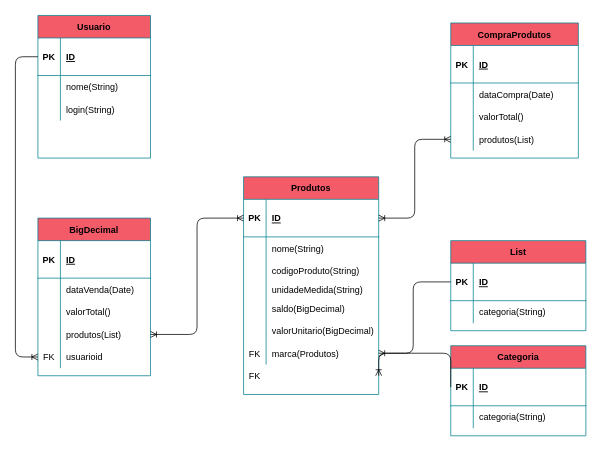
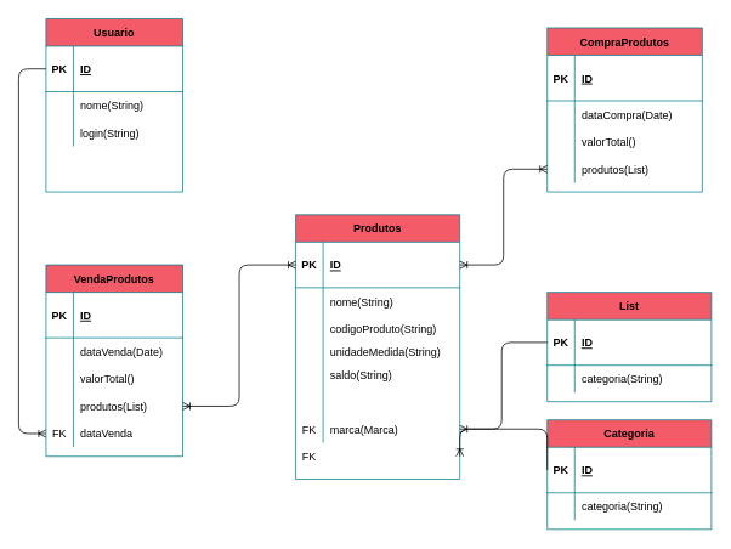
- <mxCell id="46" value="BigDecimal" style="shape=table;startSize=30;container=1;collapsible=1;childLayout=tableLayout;fixedRows=1;rowLines=0;fontStyle=1;align=center;resizeLast=1;fillColor=#F45B69;strokeColor=#028090;" vertex="1" parent="1"><mxGeometry x="50" y="290" width="150" height="210" as="geometry" /></mxCell>
+ <mxCell id="46" value="VendaProdutos" style="shape=table;startSize=30;container=1;collapsible=1;childLayout=tableLayout;fixedRows=1;rowLines=0;fontStyle=1;align=center;resizeLast=1;fillColor=#F45B69;strokeColor=#028090;" vertex="1" parent="1"><mxGeometry x="50" y="290" width="150" height="210" as="geometry" /></mxCell>
- <mxCell id="17" value="saldo(BigDecimal)" style="shape=partialRectangle;connectable=0;fillColor=none;top=0;left=0;bottom=0;right=0;align=left;spacingLeft=6;overflow=hidden;strokeColor=#028090;" vertex="1" parent="15"><mxGeometry x="30" width="150" height="30" as="geometry" /></mxCell>
+ <mxCell id="17" value="saldo(String)" style="shape=partialRectangle;connectable=0;fillColor=none;top=0;left=0;bottom=0;right=0;align=left;spacingLeft=6;overflow=hidden;strokeColor=#028090;" vertex="1" parent="15"><mxGeometry x="30" width="150" height="30" as="geometry" /></mxCell>
- <mxCell id="20" value="valorUnitario(BigDecimal)" style="shape=partialRectangle;connectable=0;fillColor=none;top=0;left=0;bottom=0;right=0;align=left;spacingLeft=6;overflow=hidden;strokeColor=#028090;" vertex="1" parent="18"><mxGeometry x="30" width="150" height="30" as="geometry" /></mxCell>
- <mxCell id="23" value="marca(Produtos)" style="shape=partialRectangle;connectable=0;fillColor=none;top=0;left=0;bottom=0;right=0;align=left;spacingLeft=6;overflow=hidden;strokeColor=#028090;" vertex="1" parent="21"><mxGeometry x="30" width="150" height="30" as="geometry" /></mxCell>
+ <mxCell id="23" value="marca(Marca)" style="shape=partialRectangle;connectable=0;fillColor=none;top=0;left=0;bottom=0;right=0;align=left;spacingLeft=6;overflow=hidden;strokeColor=#028090;" vertex="1" parent="21"><mxGeometry x="30" width="150" height="30" as="geometry" /></mxCell>
- <mxCell id="61" value="usuarioid" style="shape=partialRectangle;connectable=0;fillColor=none;top=0;left=0;bottom=0;right=0;align=left;spacingLeft=6;overflow=hidden;strokeColor=#028090;" vertex="1" parent="59"><mxGeometry x="30" width="120" height="30" as="geometry" /></mxCell>
+ <mxCell id="61" value="dataVenda" style="shape=partialRectangle;connectable=0;fillColor=none;top=0;left=0;bottom=0;right=0;align=left;spacingLeft=6;overflow=hidden;strokeColor=#028090;" vertex="1" parent="59"><mxGeometry x="30" width="120" height="30" as="geometry" /></mxCell>
